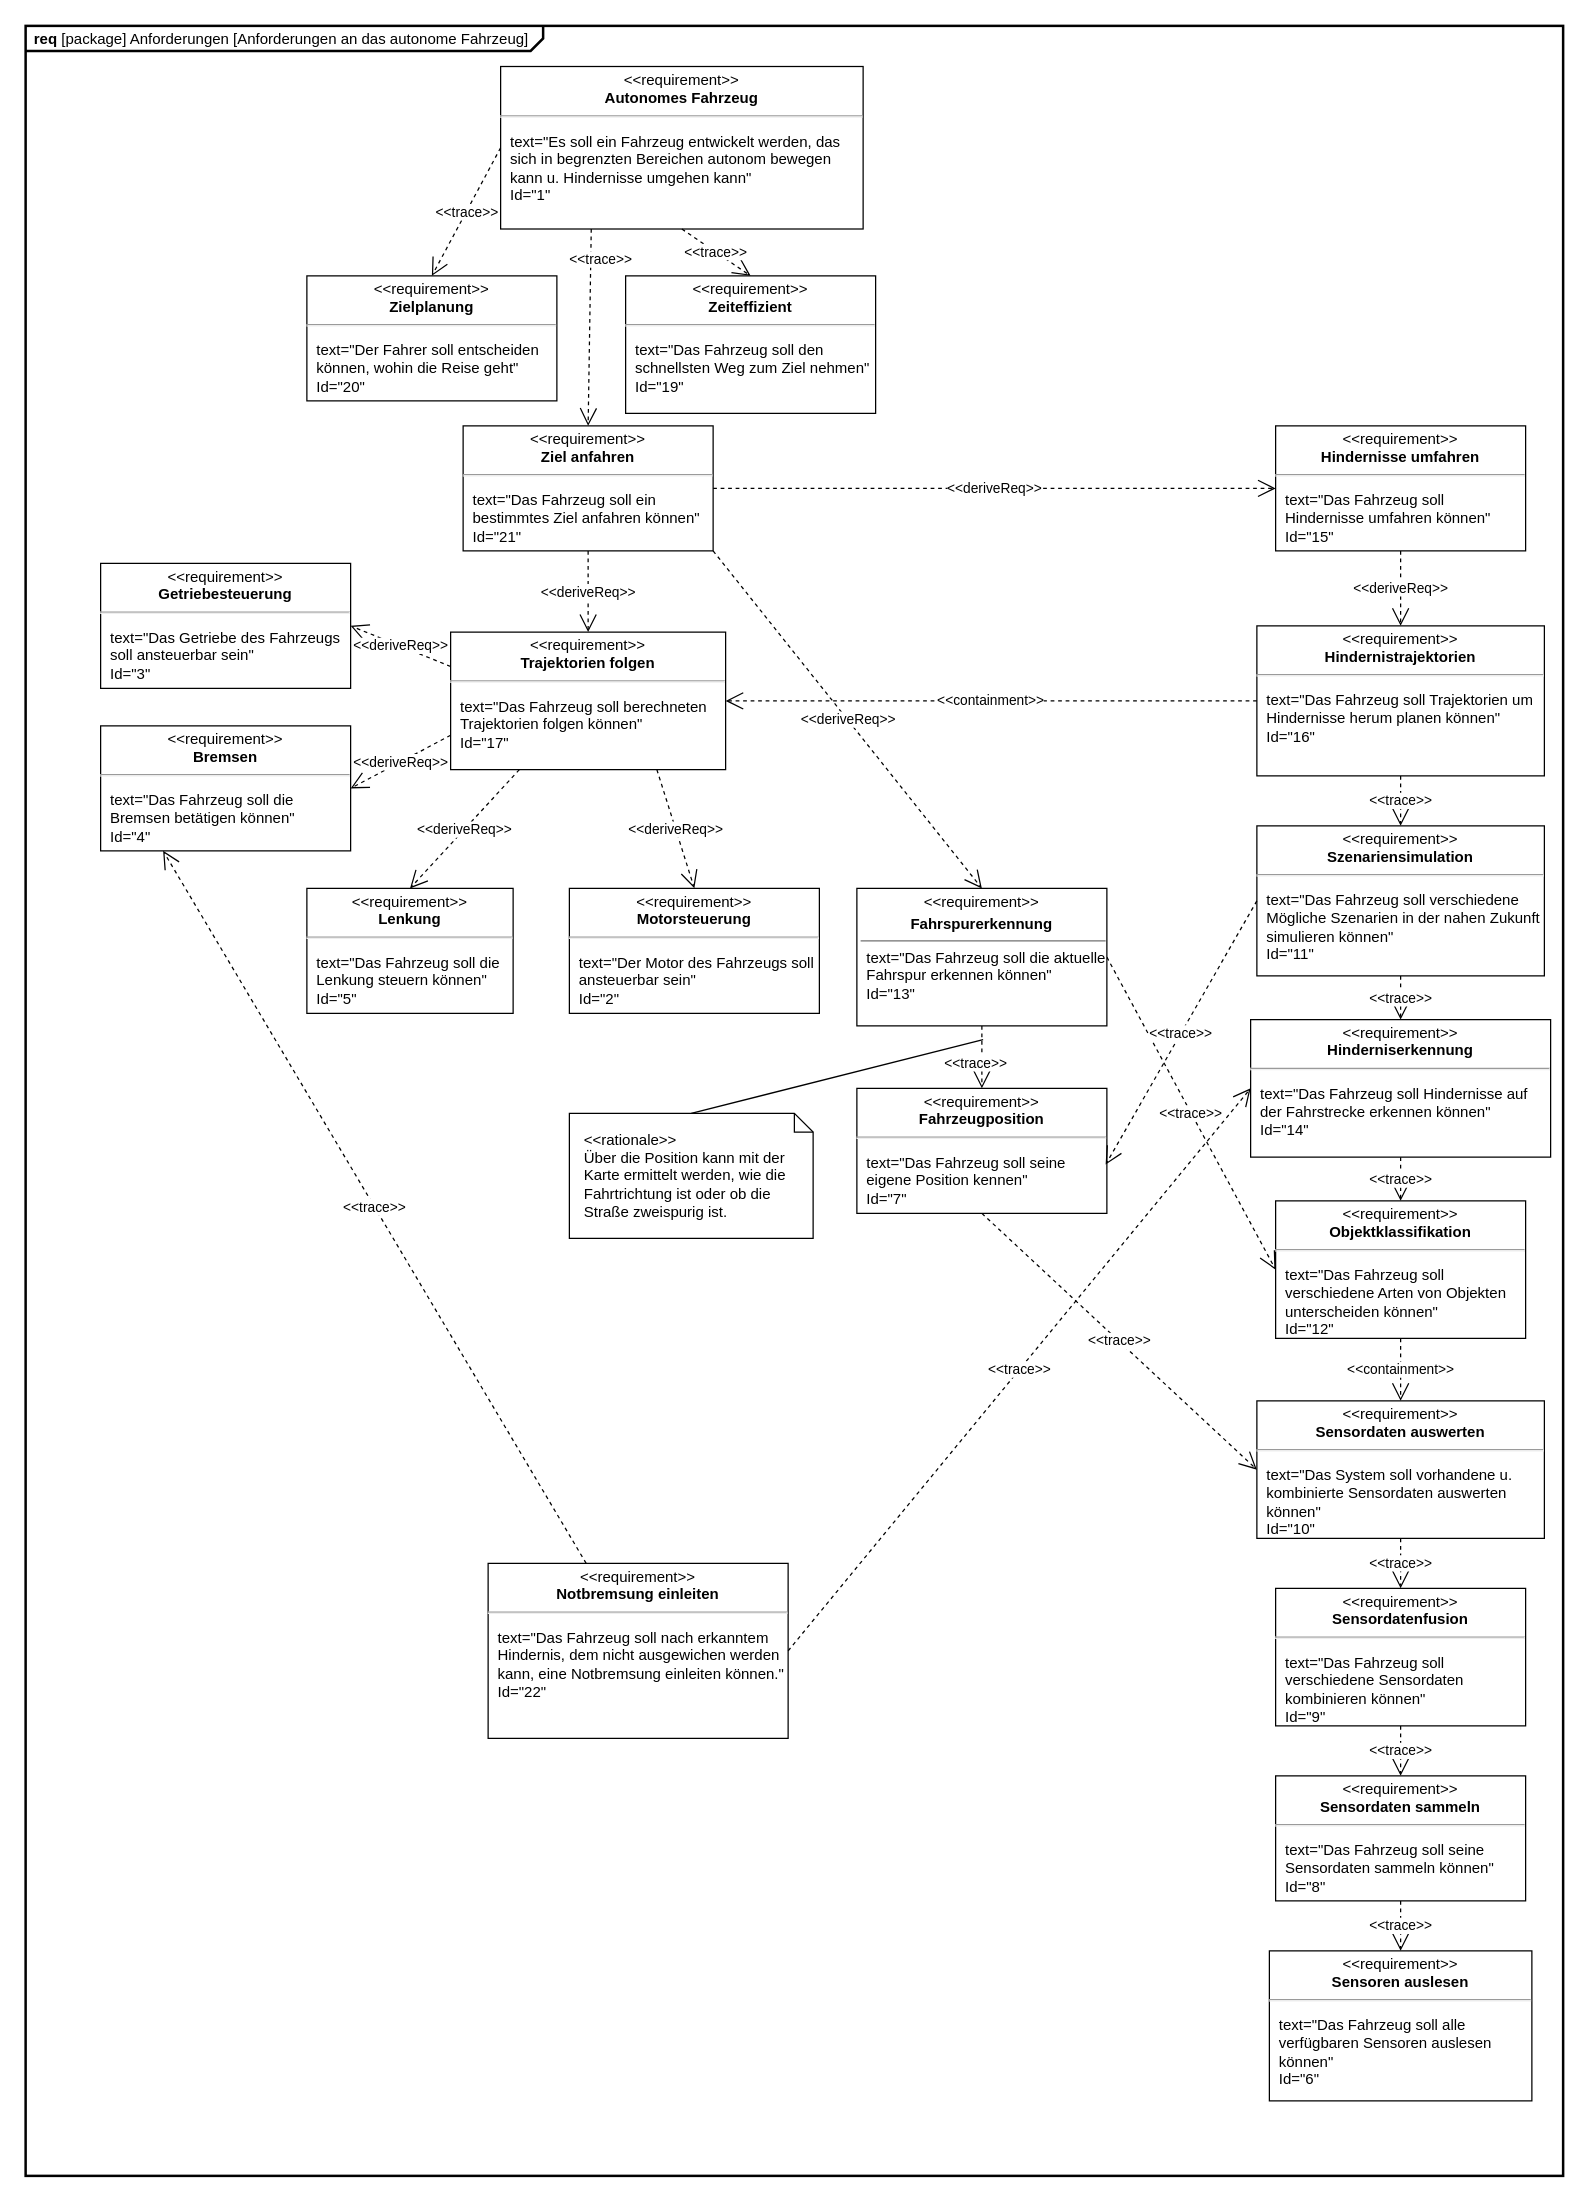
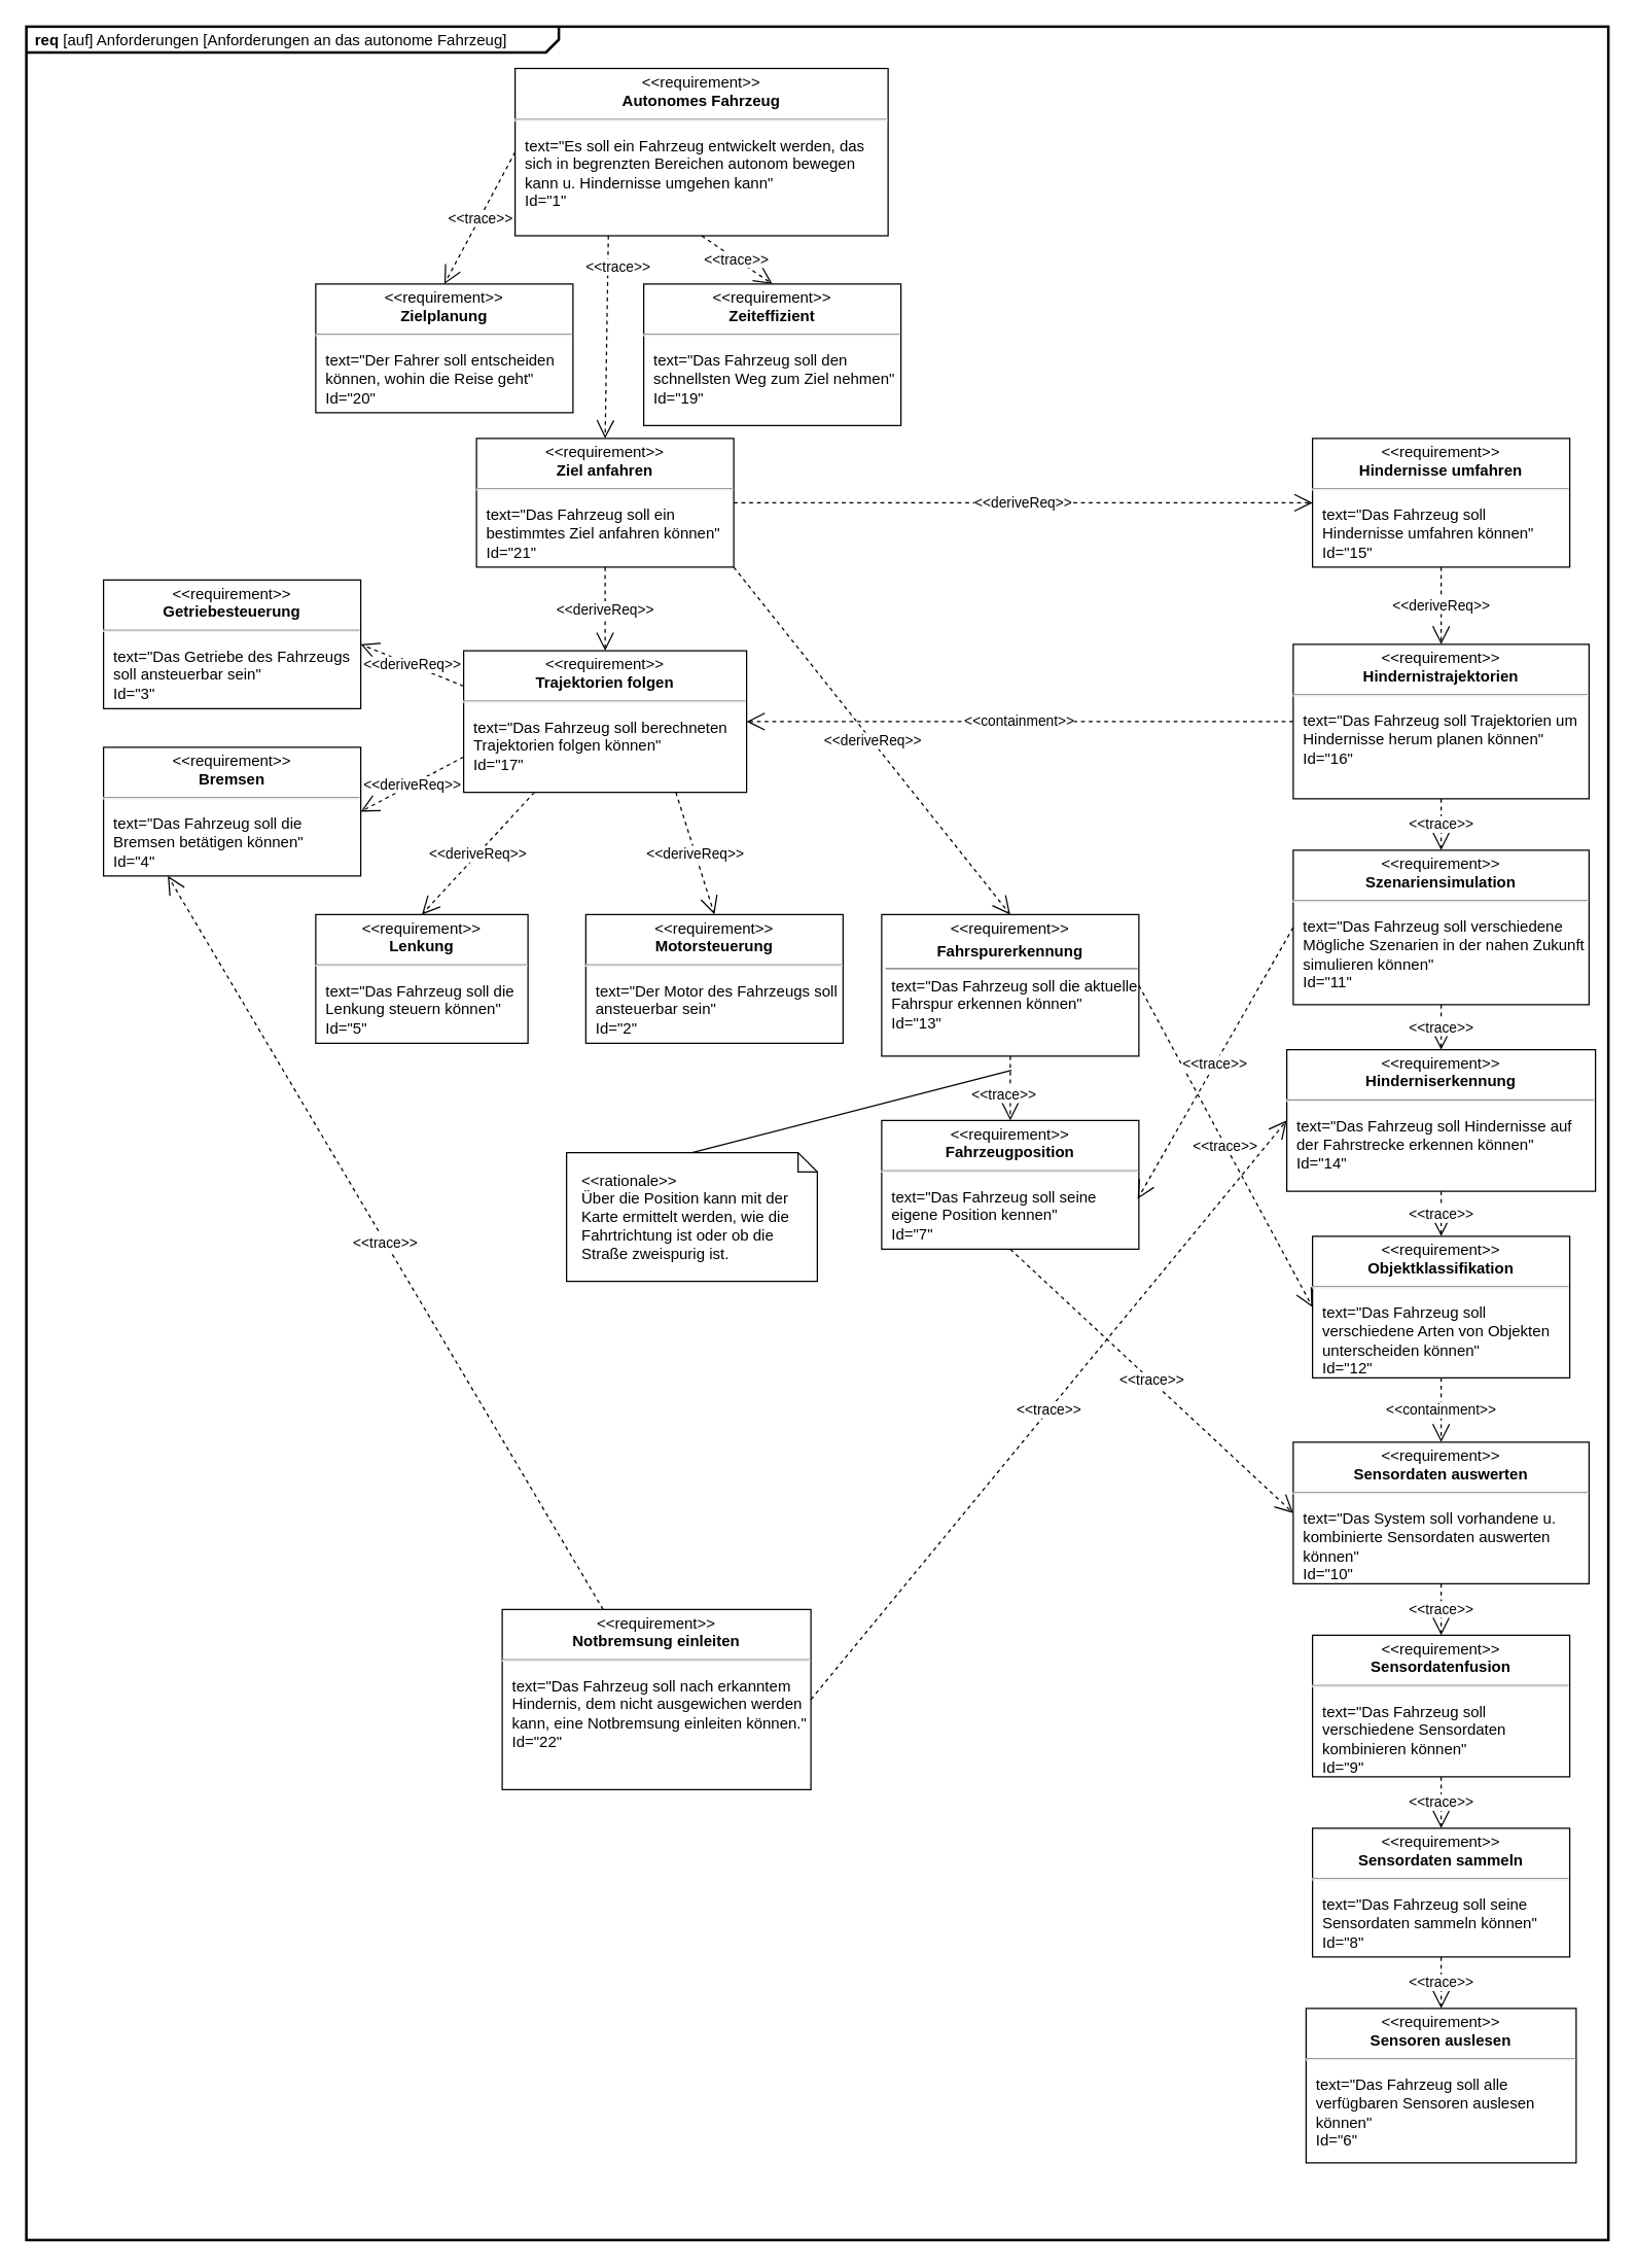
- <mxCell id="2" value="&lt;p style=&quot;margin:0px;margin-top:4px;margin-left:7px;text-align:left;&quot;&gt;&lt;b&gt;req&lt;/b&gt;&amp;nbsp;[package] Anforderungen [Anforderungen an das autonome Fahrzeug]&lt;/p&gt;" style="html=1;shape=mxgraph.sysml.package;overflow=fill;labelX=414;strokeWidth=2;align=center;" parent="1" vertex="1"><mxGeometry x="20" y="20" width="1230" height="1720" as="geometry" /></mxCell>
+ <mxCell id="2" value="&lt;p style=&quot;margin:0px;margin-top:4px;margin-left:7px;text-align:left;&quot;&gt;&lt;b&gt;req&lt;/b&gt;&amp;nbsp;[auf] Anforderungen [Anforderungen an das autonome Fahrzeug]&lt;/p&gt;" style="html=1;shape=mxgraph.sysml.package;overflow=fill;labelX=414;strokeWidth=2;align=center;" parent="1" vertex="1"><mxGeometry x="20" y="20" width="1230" height="1720" as="geometry" /></mxCell>
- <mxCell id="46" value="&amp;lt;&amp;lt;rationale&amp;gt;&amp;gt;&lt;br&gt;Über die Position kann mit der Karte ermittelt werden, wie die Fahrtrichtung ist oder ob die Straße zweispurig ist." style="shape=note;size=15;align=left;spacingLeft=10;html=1;whiteSpace=wrap;" parent="1" vertex="1"><mxGeometry x="455" y="890" width="195" height="100" as="geometry" /></mxCell>
+ <mxCell id="46" value="&amp;lt;&amp;lt;rationale&amp;gt;&amp;gt;&lt;br&gt;Über die Position kann mit der Karte ermittelt werden, wie die Fahrtrichtung ist oder ob die Straße zweispurig ist." style="shape=note;size=15;align=left;spacingLeft=10;html=1;whiteSpace=wrap;" parent="1" vertex="1"><mxGeometry x="440" y="895" width="195" height="100" as="geometry" /></mxCell>
